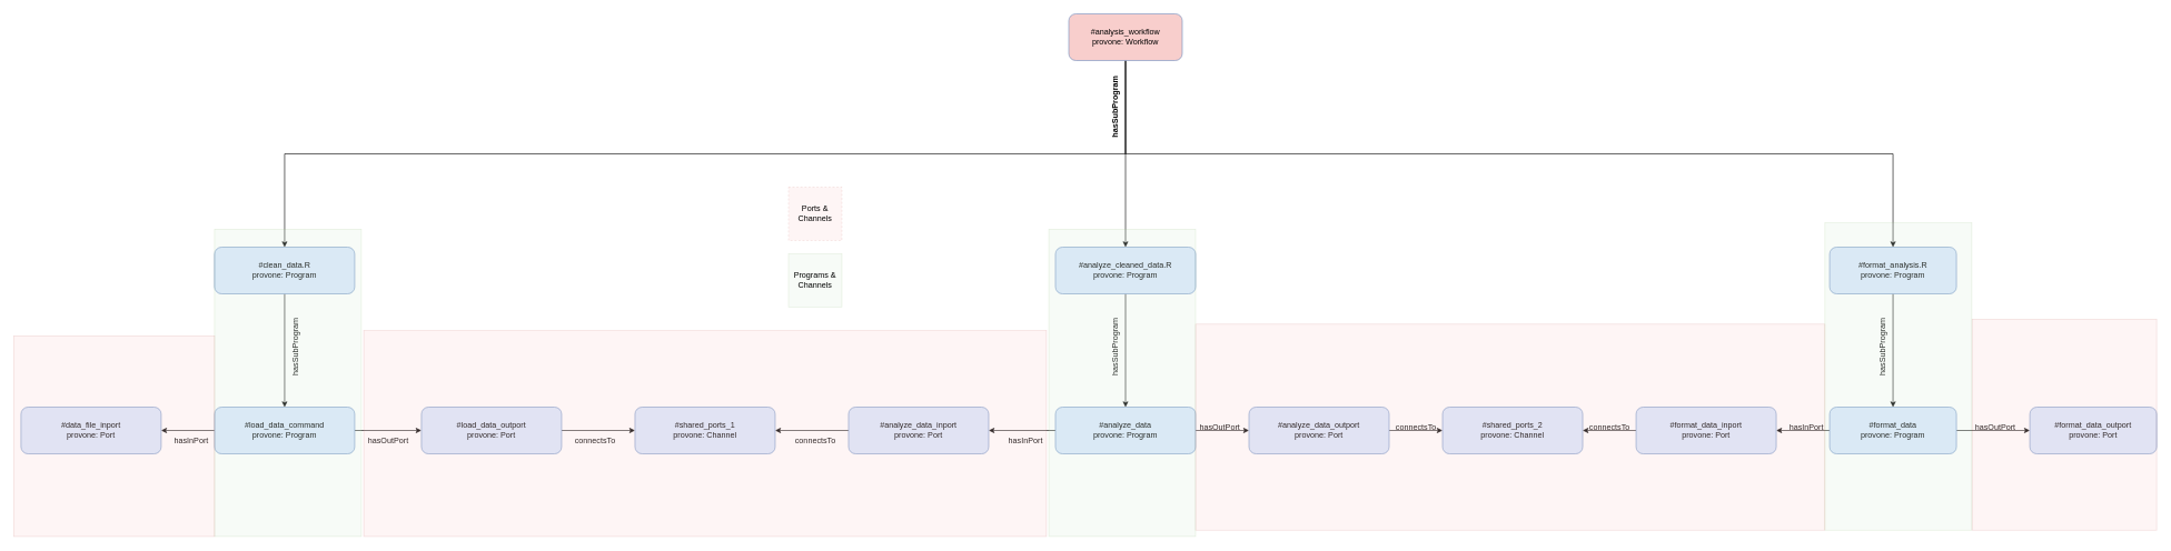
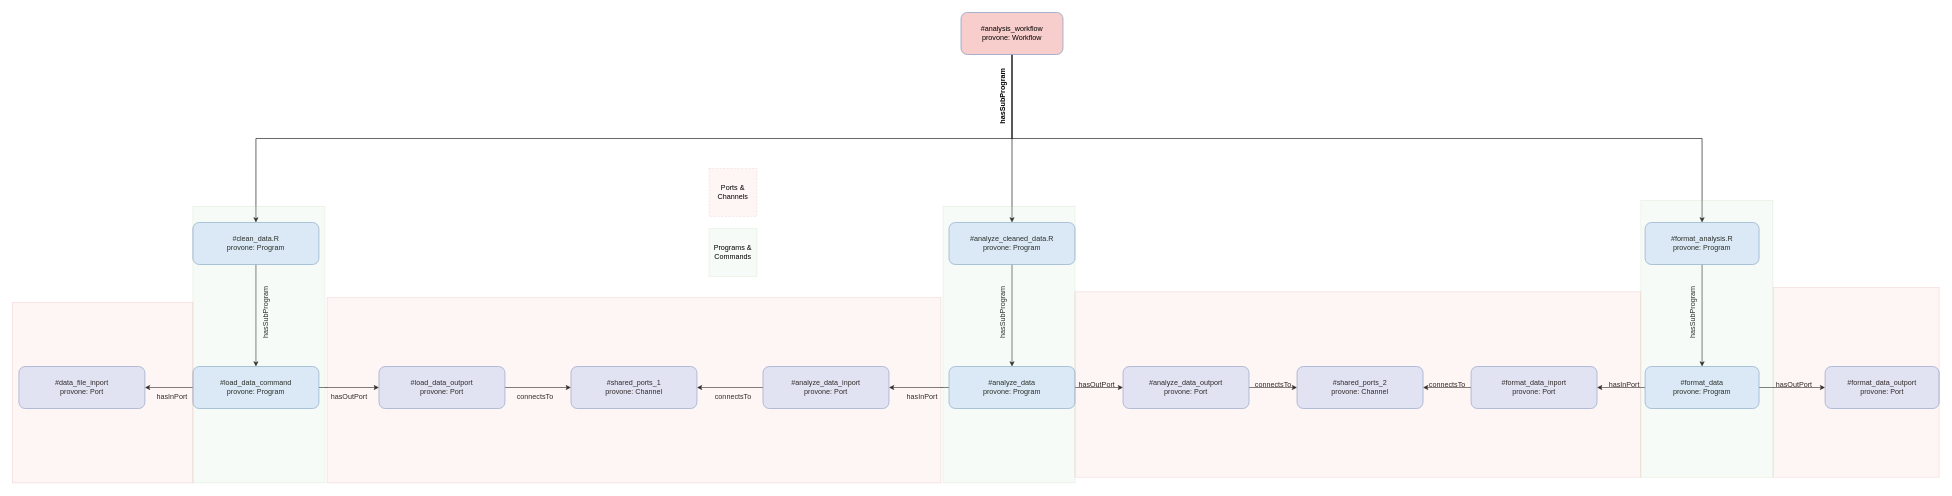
- <mxCell id="53" value="Programs &amp;amp; Channels" style="whiteSpace=wrap;html=1;aspect=fixed;rounded=0;shadow=0;glass=0;comic=0;strokeColor=#82b366;fillColor=#d5e8d4;opacity=20;" vertex="1" parent="1"><mxGeometry x="1181" y="380" width="80" height="80" as="geometry" /></mxCell>
+ <mxCell id="53" value="Programs &amp;amp; Commands" style="whiteSpace=wrap;html=1;aspect=fixed;rounded=0;shadow=0;glass=0;comic=0;strokeColor=#82b366;fillColor=#d5e8d4;opacity=20;" vertex="1" parent="1"><mxGeometry x="1181" y="380" width="80" height="80" as="geometry" /></mxCell>
